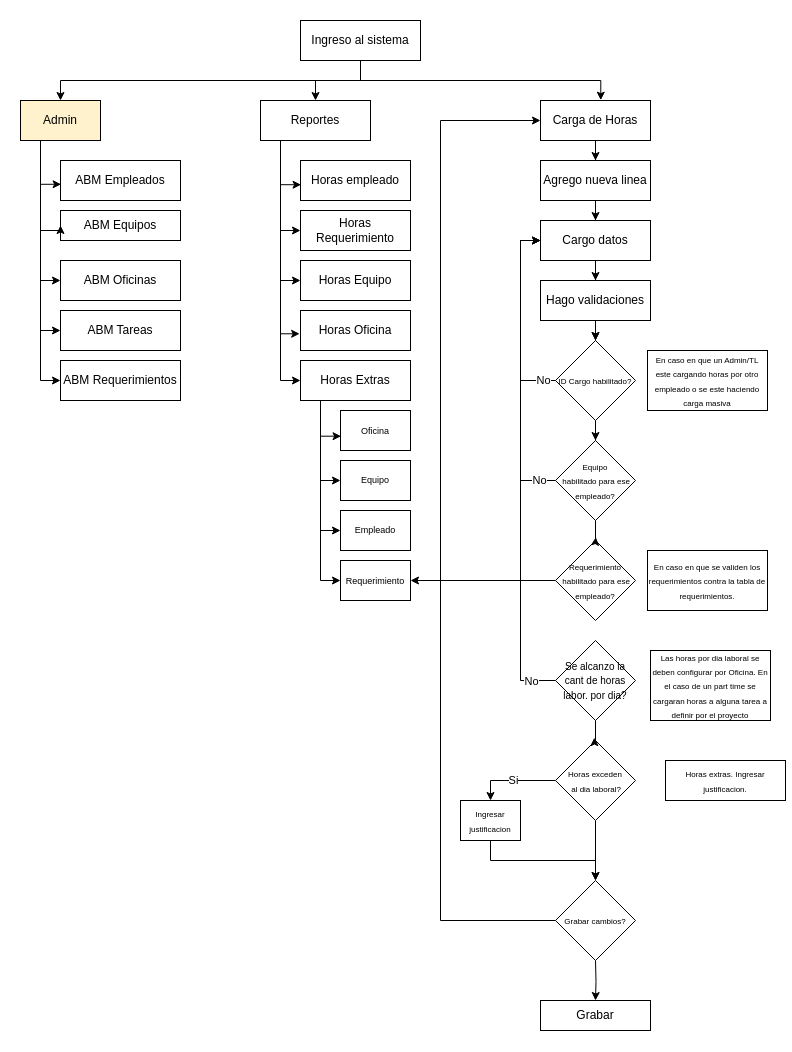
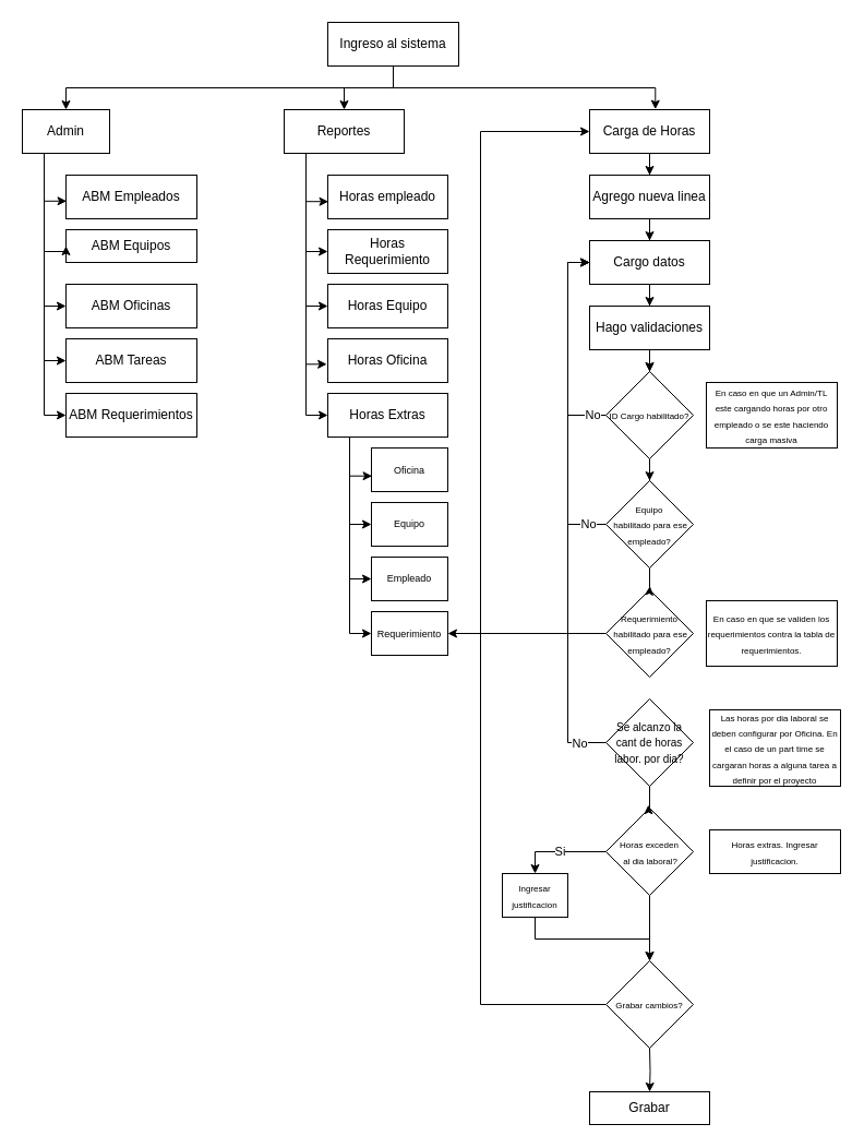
- <mxCell id="8" value="Admin" style="rounded=0;whiteSpace=wrap;html=1;fillColor=#fff2cc;" vertex="1" parent="1"><mxGeometry x="20" y="100" width="80" height="40" as="geometry" /></mxCell>
+ <mxCell id="8" value="Admin" style="rounded=0;whiteSpace=wrap;html=1;" vertex="1" parent="1"><mxGeometry x="20" y="100" width="80" height="40" as="geometry" /></mxCell>
- <mxCell id="50" value="&lt;font style=&quot;font-size: 8px;&quot;&gt;Horas extras. Ingresar justificacion.&lt;/font&gt;" style="rounded=0;whiteSpace=wrap;html=1;" vertex="1" parent="1"><mxGeometry x="665" y="760" width="120" height="40" as="geometry" /></mxCell>
+ <mxCell id="50" value="&lt;font style=&quot;font-size: 8px;&quot;&gt;Horas extras. Ingresar justificacion.&lt;/font&gt;" style="rounded=0;whiteSpace=wrap;html=1;" vertex="1" parent="1"><mxGeometry x="650" y="760" width="120" height="40" as="geometry" /></mxCell>
